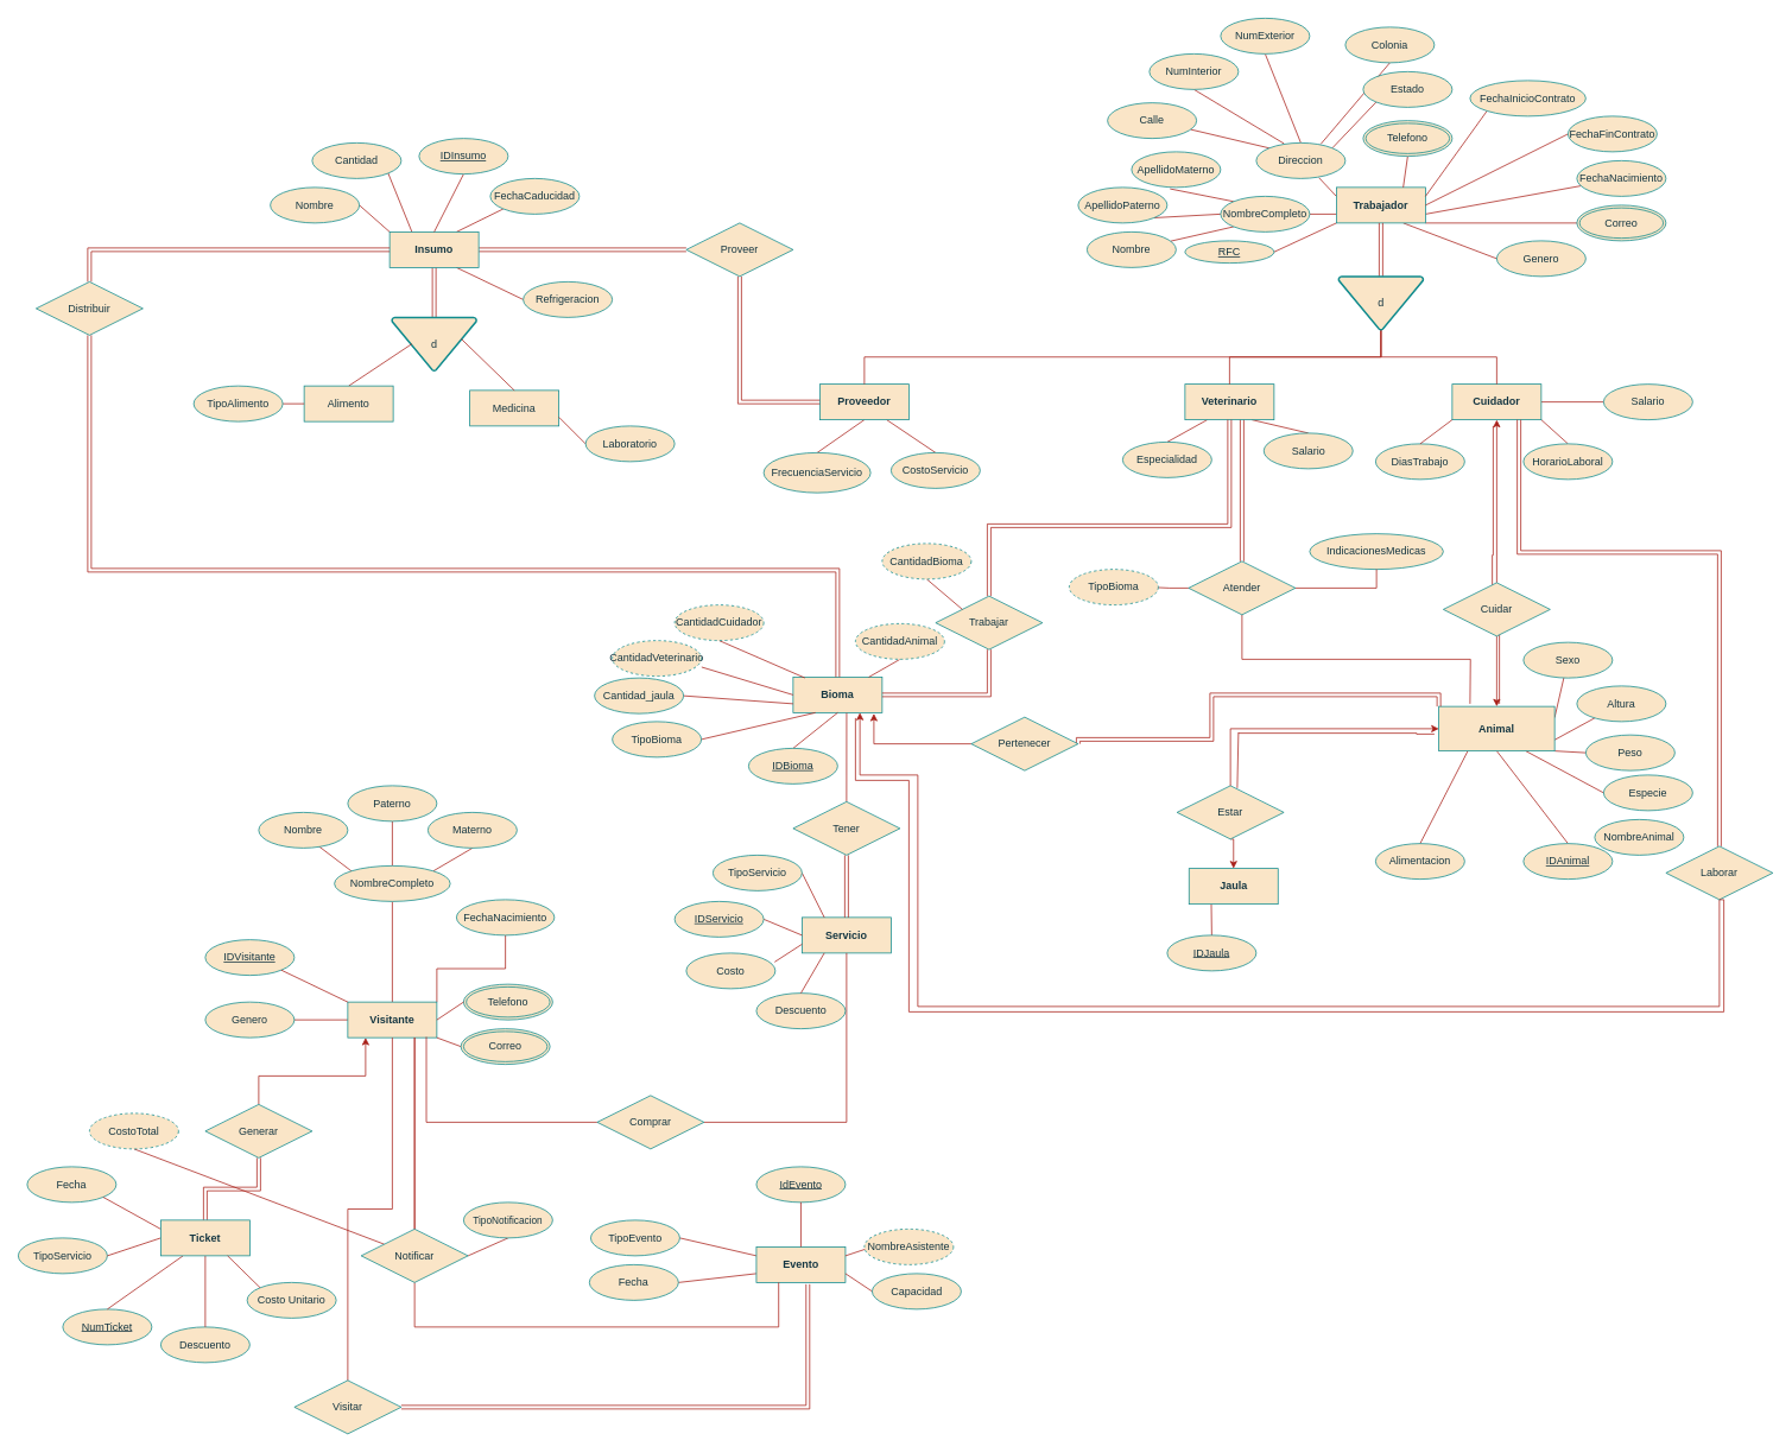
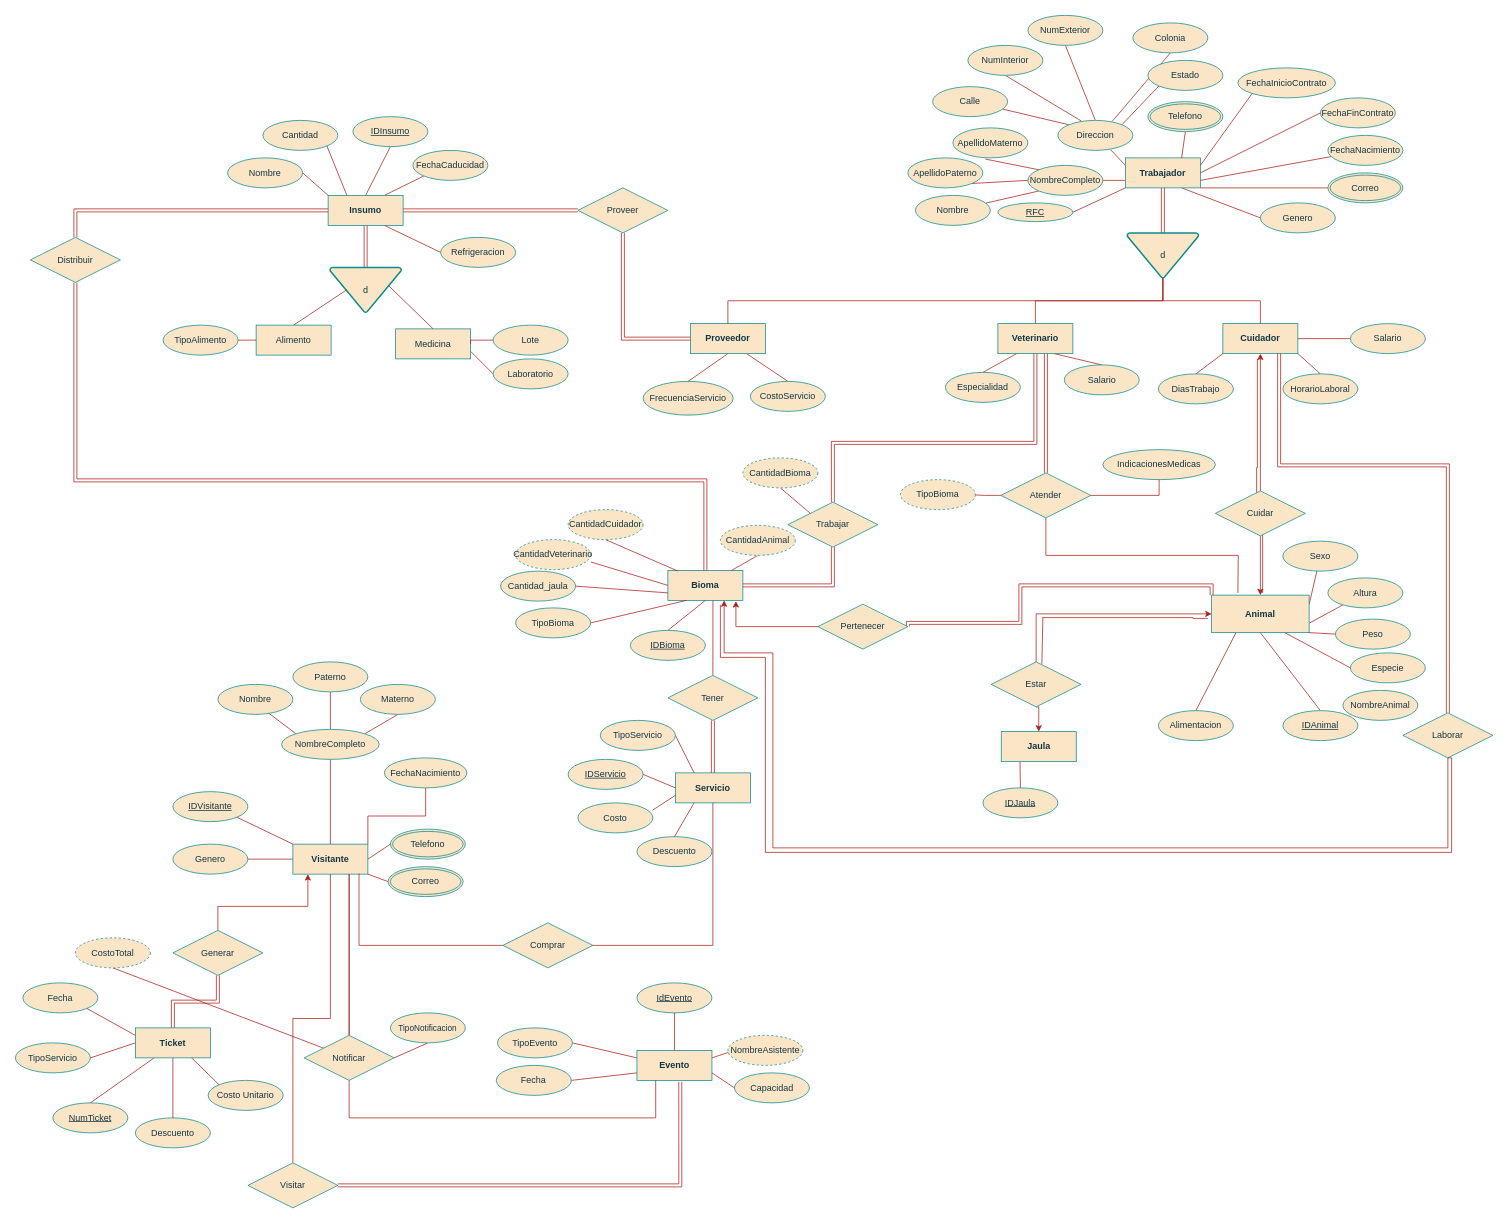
+ <mxCell id="144" style="edgeStyle=orthogonalEdgeStyle;rounded=0;orthogonalLoop=1;jettySize=auto;html=1;exitX=0;exitY=0.5;exitDx=0;exitDy=0;entryX=1;entryY=0.5;entryDx=0;entryDy=0;strokeColor=#A8201A;fontColor=default;fillColor=#FAE5C7;endArrow=none;endFill=0;labelBackgroundColor=none;" parent="1" source="145" target="133" edge="1"><mxGeometry relative="1" as="geometry" /></mxCell>
+ <mxCell id="145" value="Lote" style="ellipse;whiteSpace=wrap;html=1;align=center;strokeColor=#0F8B8D;fontColor=#143642;fillColor=#FAE5C7;labelBackgroundColor=none;rounded=0;" parent="1" vertex="1"><mxGeometry x="657" y="433" width="100" height="40" as="geometry" /></mxCell>
